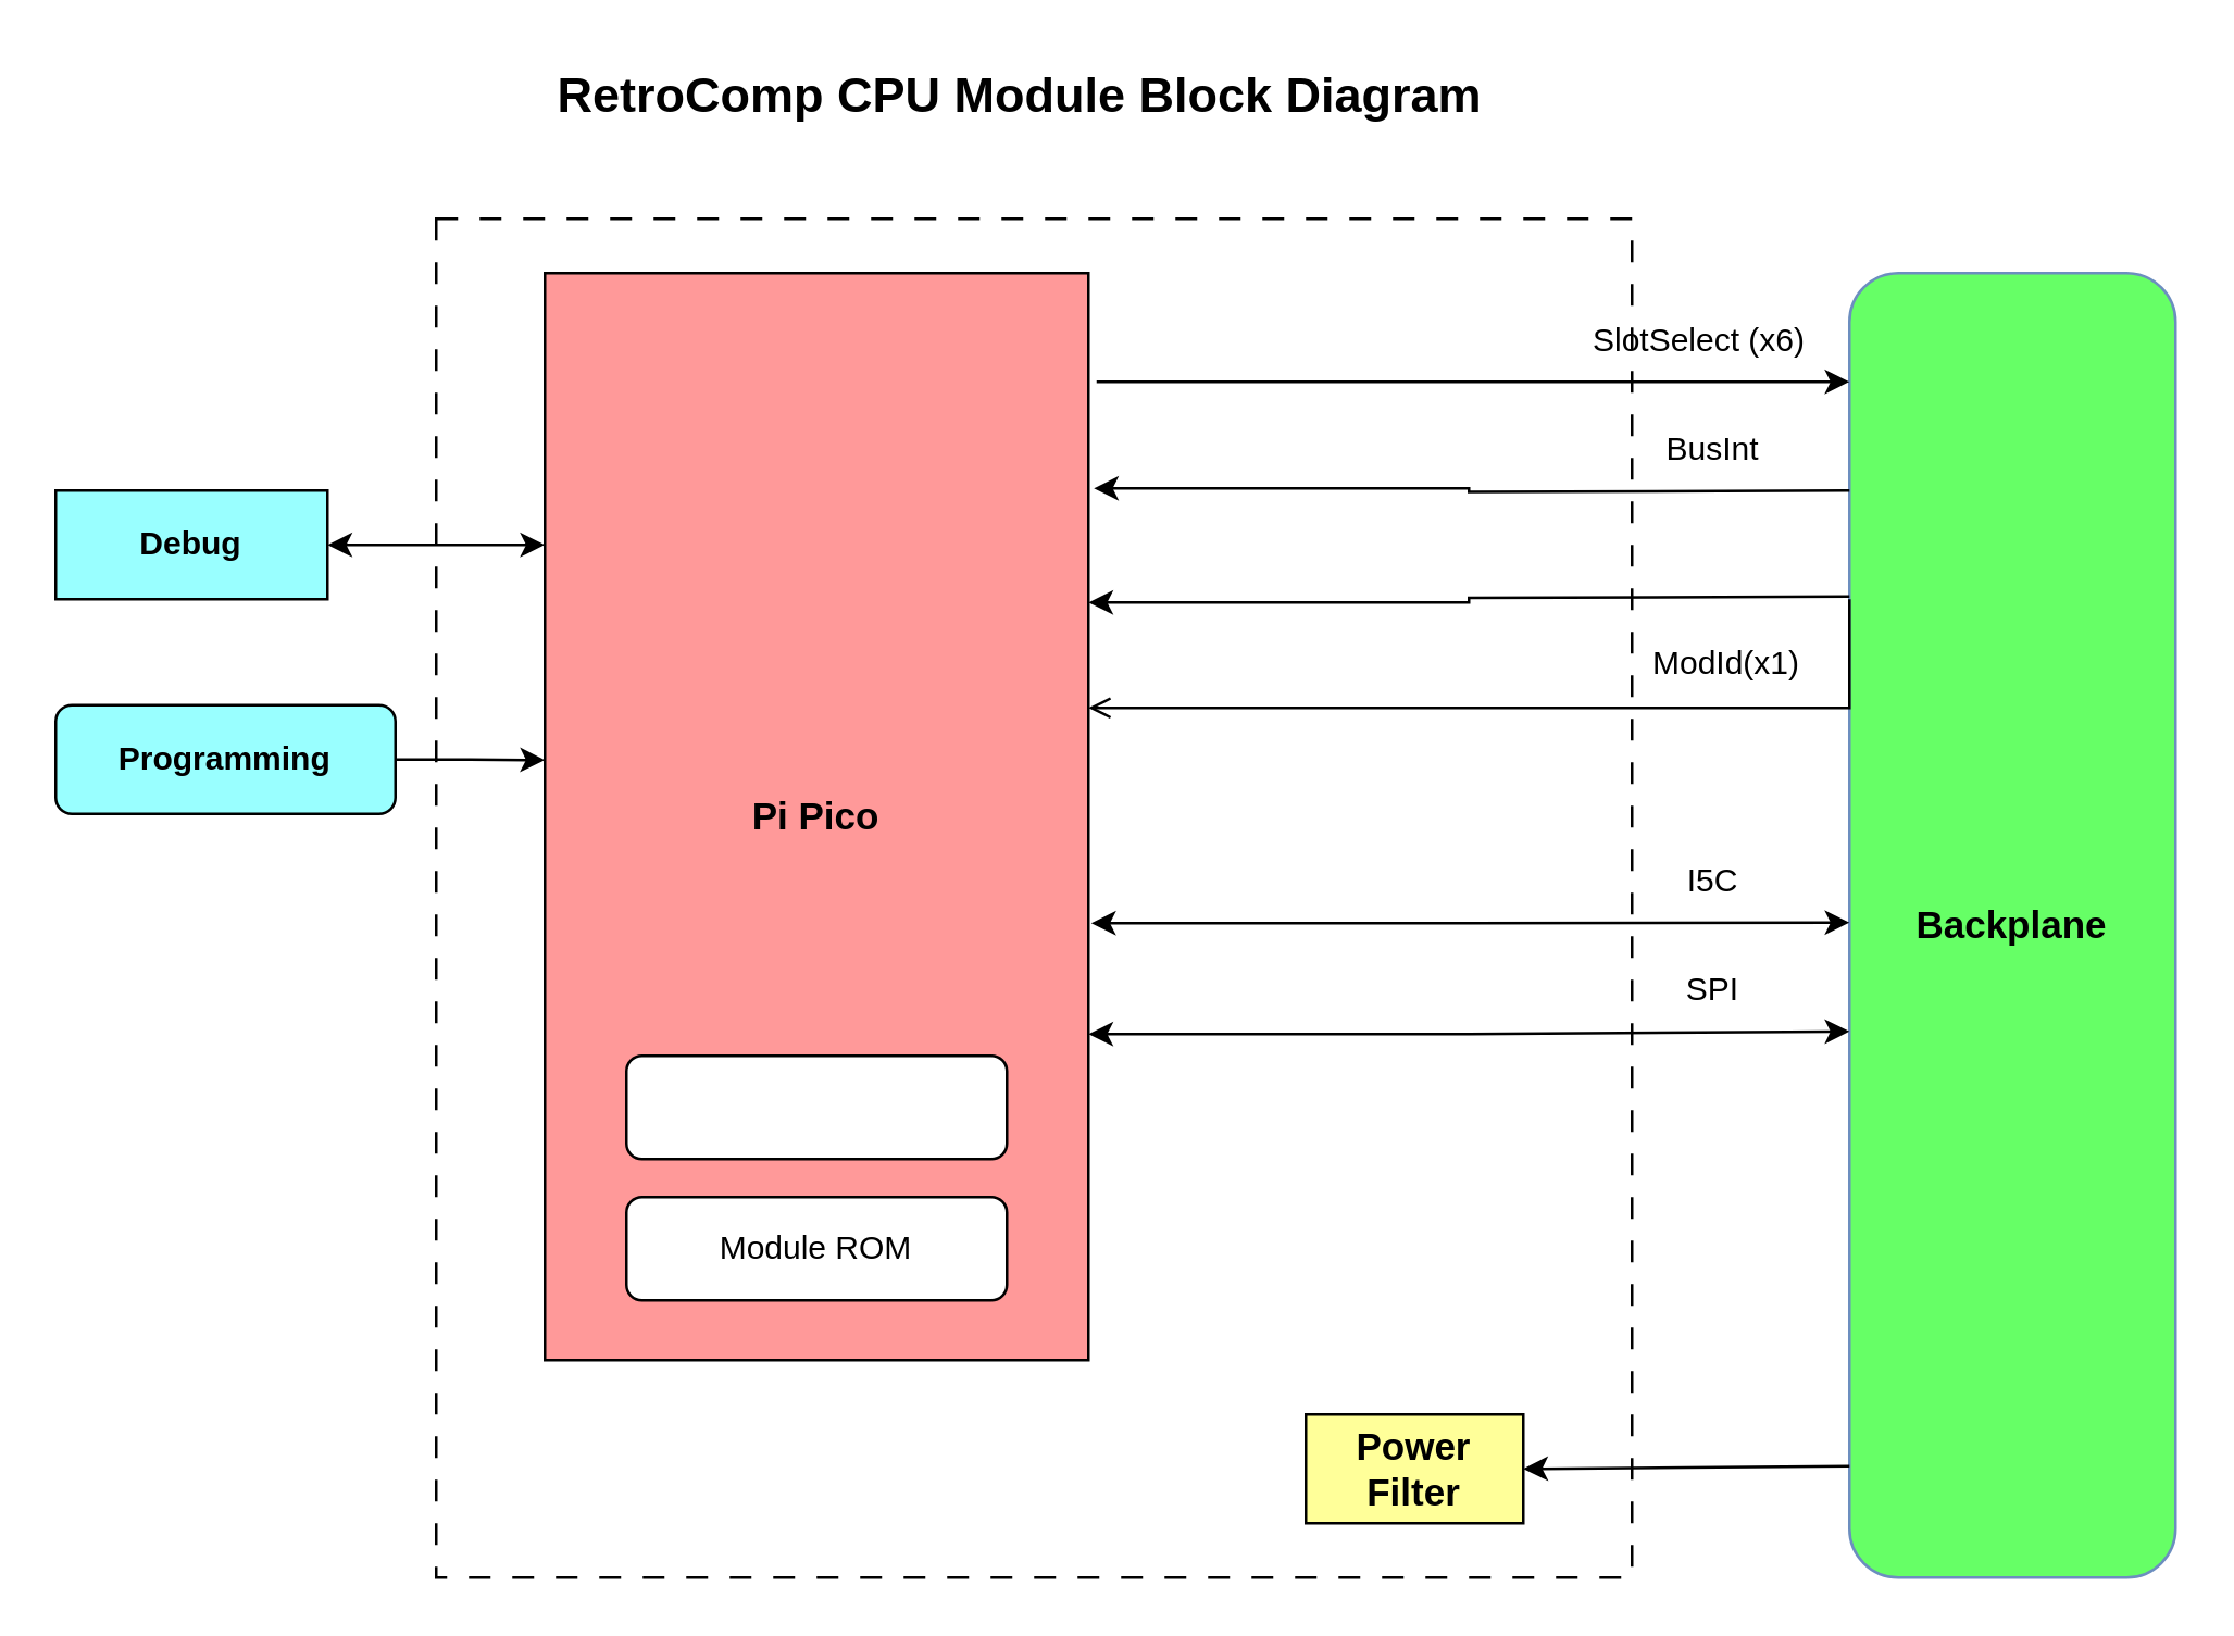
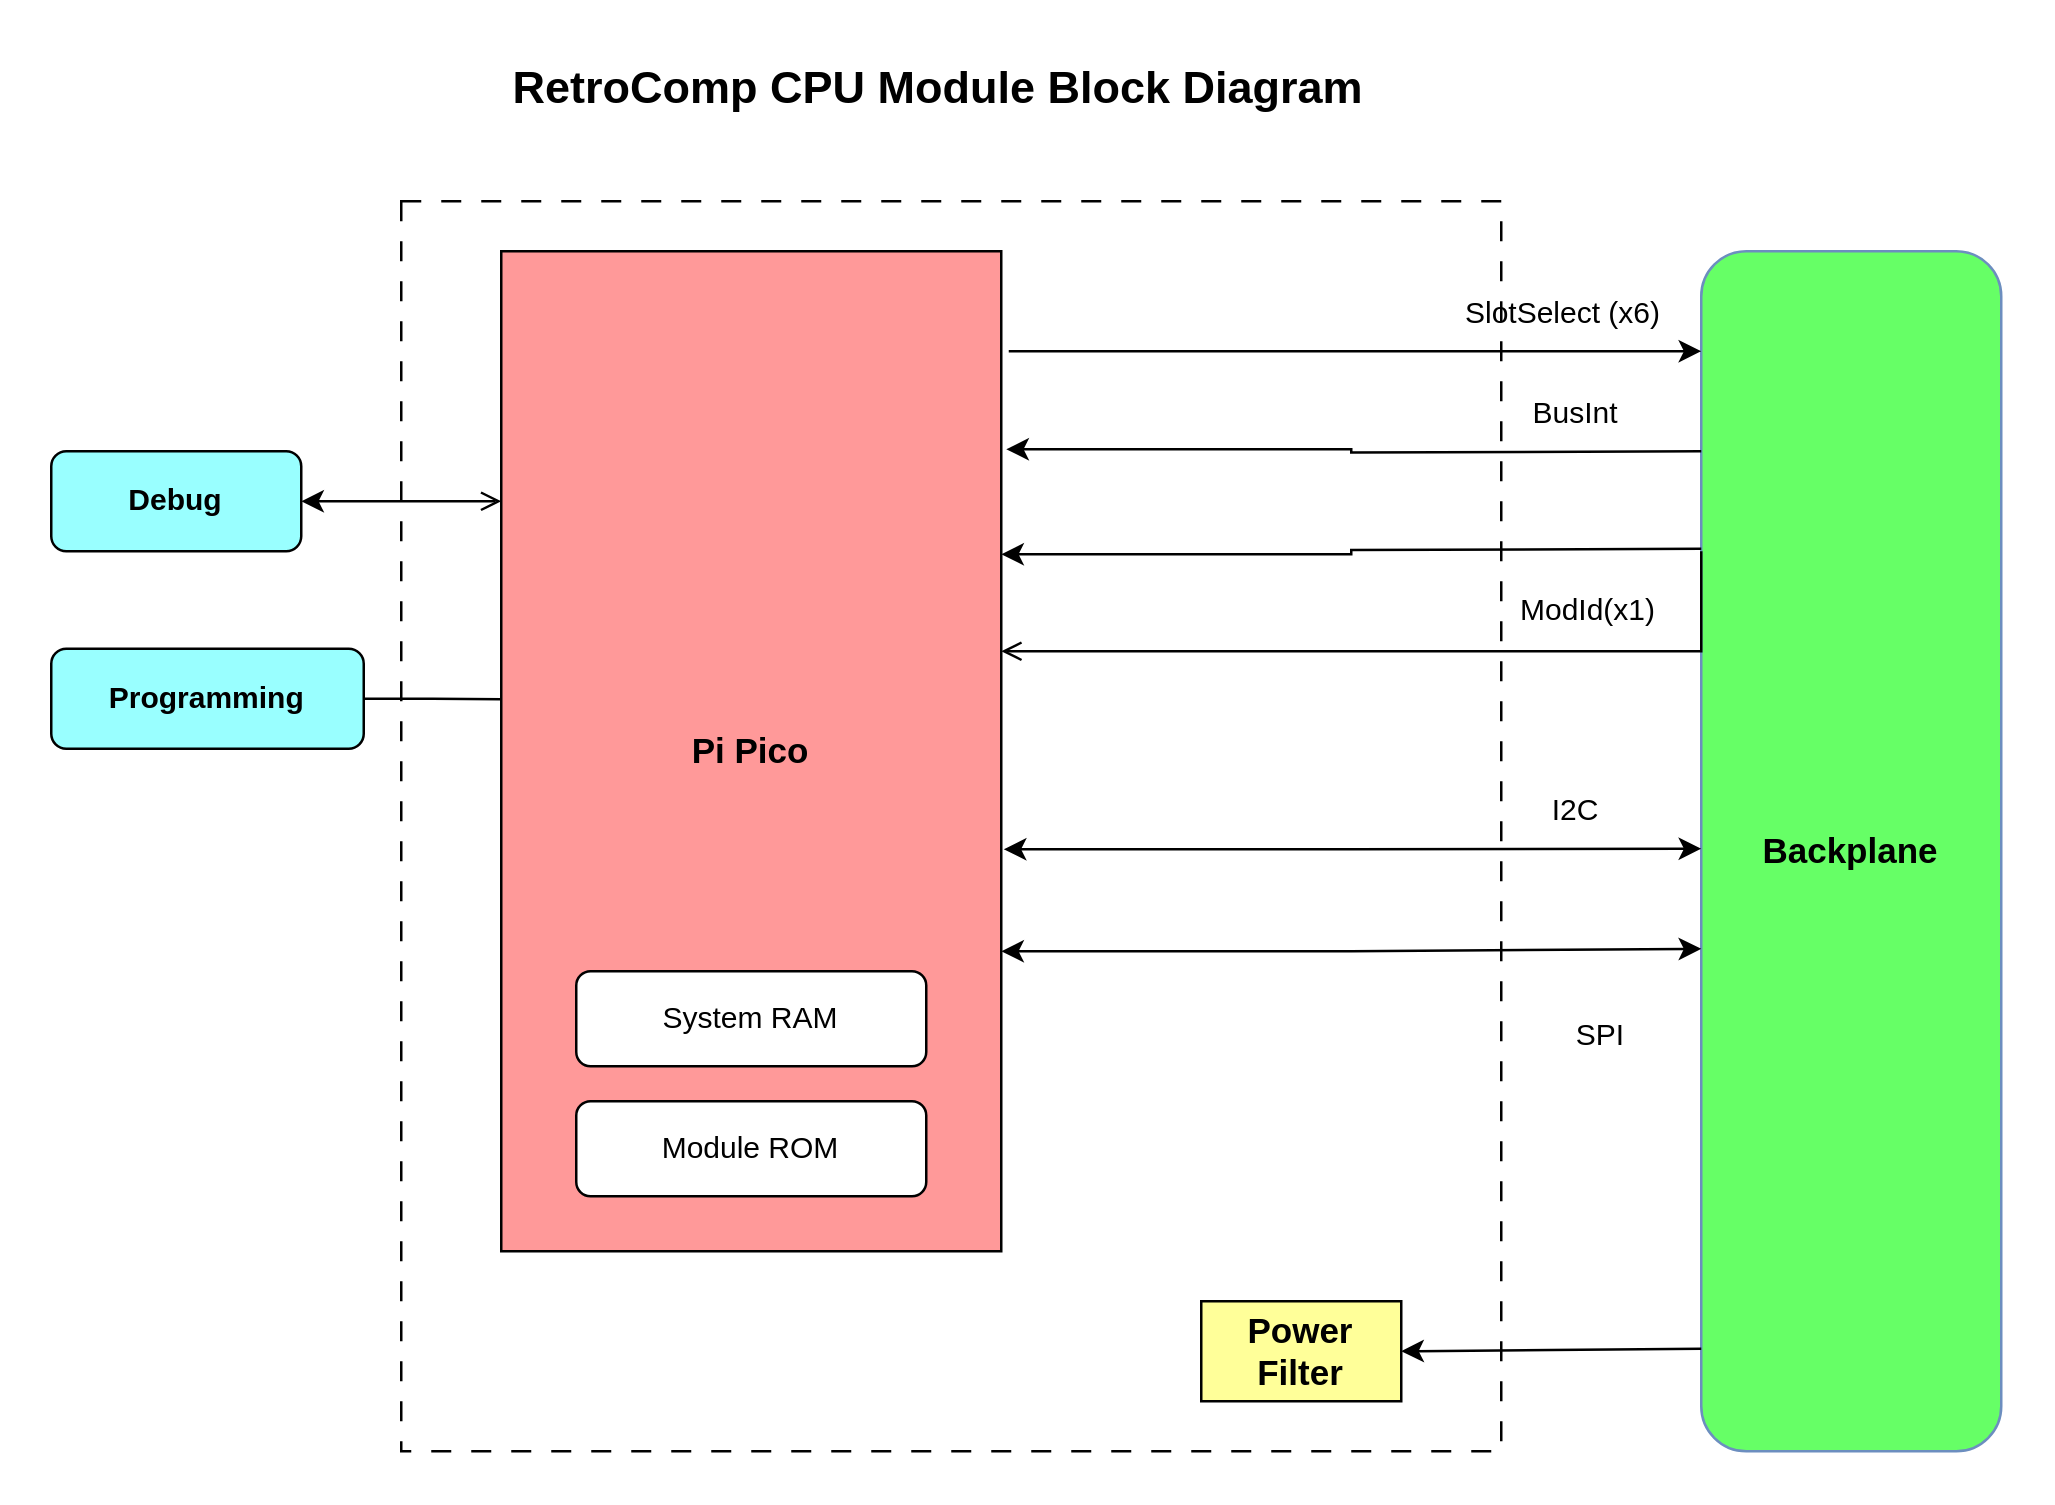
- <mxCell id="5" value="&lt;b&gt;Debug&lt;/b&gt;" style="whiteSpace=wrap;html=1;fillColor=#99FFFF;rounded=0;" parent="1" vertex="1"><mxGeometry x="20" y="180" width="100" height="40" as="geometry" /></mxCell>
+ <mxCell id="5" value="&lt;b&gt;Debug&lt;/b&gt;" style="rounded=1;whiteSpace=wrap;html=1;fillColor=#99FFFF;" parent="1" vertex="1"><mxGeometry x="20" y="180" width="100" height="40" as="geometry" /></mxCell>
- <mxCell id="4" style="edgeStyle=orthogonalEdgeStyle;rounded=0;orthogonalLoop=1;jettySize=auto;html=1;exitX=1;exitY=0.5;exitDx=0;exitDy=0;entryX=0;entryY=0.25;entryDx=0;entryDy=0;startArrow=classic;startFill=1;" parent="1" source="5" target="6" edge="1"><mxGeometry relative="1" as="geometry" /></mxCell>
+ <mxCell id="4" style="edgeStyle=orthogonalEdgeStyle;rounded=0;orthogonalLoop=1;jettySize=auto;html=1;exitX=1;exitY=0.5;exitDx=0;exitDy=0;entryX=0;entryY=0.25;entryDx=0;entryDy=0;startArrow=classic;startFill=1;endArrow=open;" parent="1" source="5" target="6" edge="1"><mxGeometry relative="1" as="geometry" /></mxCell>
- <mxCell id="18" style="edgeStyle=orthogonalEdgeStyle;rounded=0;orthogonalLoop=1;jettySize=auto;html=1;exitX=1;exitY=0.5;exitDx=0;exitDy=0;entryX=0;entryY=0.448;entryDx=0;entryDy=0;entryPerimeter=0;" parent="1" source="17" target="6" edge="1"><mxGeometry relative="1" as="geometry" /></mxCell>
+ <mxCell id="18" style="edgeStyle=orthogonalEdgeStyle;rounded=0;orthogonalLoop=1;jettySize=auto;html=1;exitX=1;exitY=0.5;exitDx=0;exitDy=0;entryX=0;entryY=0.448;entryDx=0;entryDy=0;entryPerimeter=0;endArrow=none;" parent="1" source="17" target="6" edge="1"><mxGeometry relative="1" as="geometry" /></mxCell>
- <mxCell id="12" value="I5C" style="text;html=1;align=center;verticalAlign=middle;whiteSpace=wrap;rounded=0;" parent="1" vertex="1"><mxGeometry x="600" y="309" width="60" height="30" as="geometry" /></mxCell>
+ <mxCell id="12" value="I2C" style="text;html=1;align=center;verticalAlign=middle;whiteSpace=wrap;rounded=0;" parent="1" vertex="1"><mxGeometry x="600" y="309" width="60" height="30" as="geometry" /></mxCell>
- <mxCell id="10" value="SPI" style="text;html=1;align=center;verticalAlign=middle;whiteSpace=wrap;rounded=0;" parent="1" vertex="1"><mxGeometry x="600" y="349" width="60" height="30" as="geometry" /></mxCell>
+ <mxCell id="10" value="SPI" style="text;html=1;align=center;verticalAlign=middle;whiteSpace=wrap;rounded=0;" parent="1" vertex="1"><mxGeometry x="610" y="399" width="60" height="30" as="geometry" /></mxCell>
+ <mxCell id="24" value="System RAM" style="text;html=1;align=center;verticalAlign=middle;whiteSpace=wrap;rounded=0;" parent="1" vertex="1"><mxGeometry x="250" y="392" width="100" height="30" as="geometry" /></mxCell>
